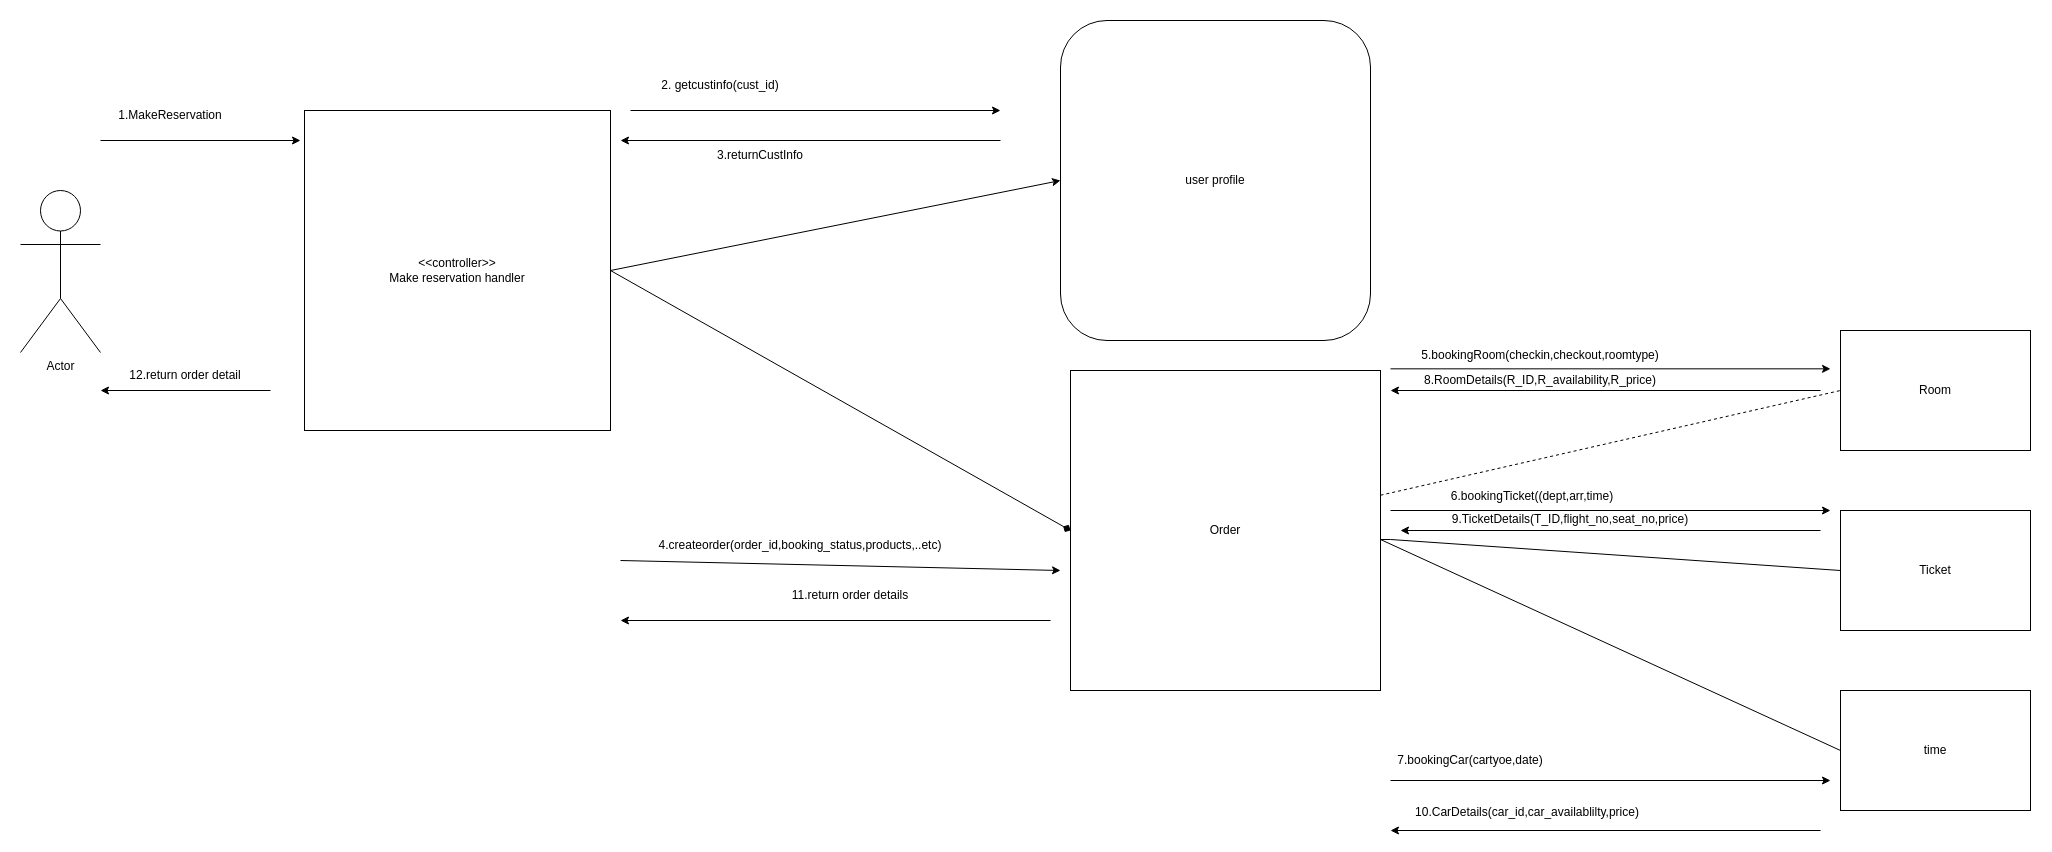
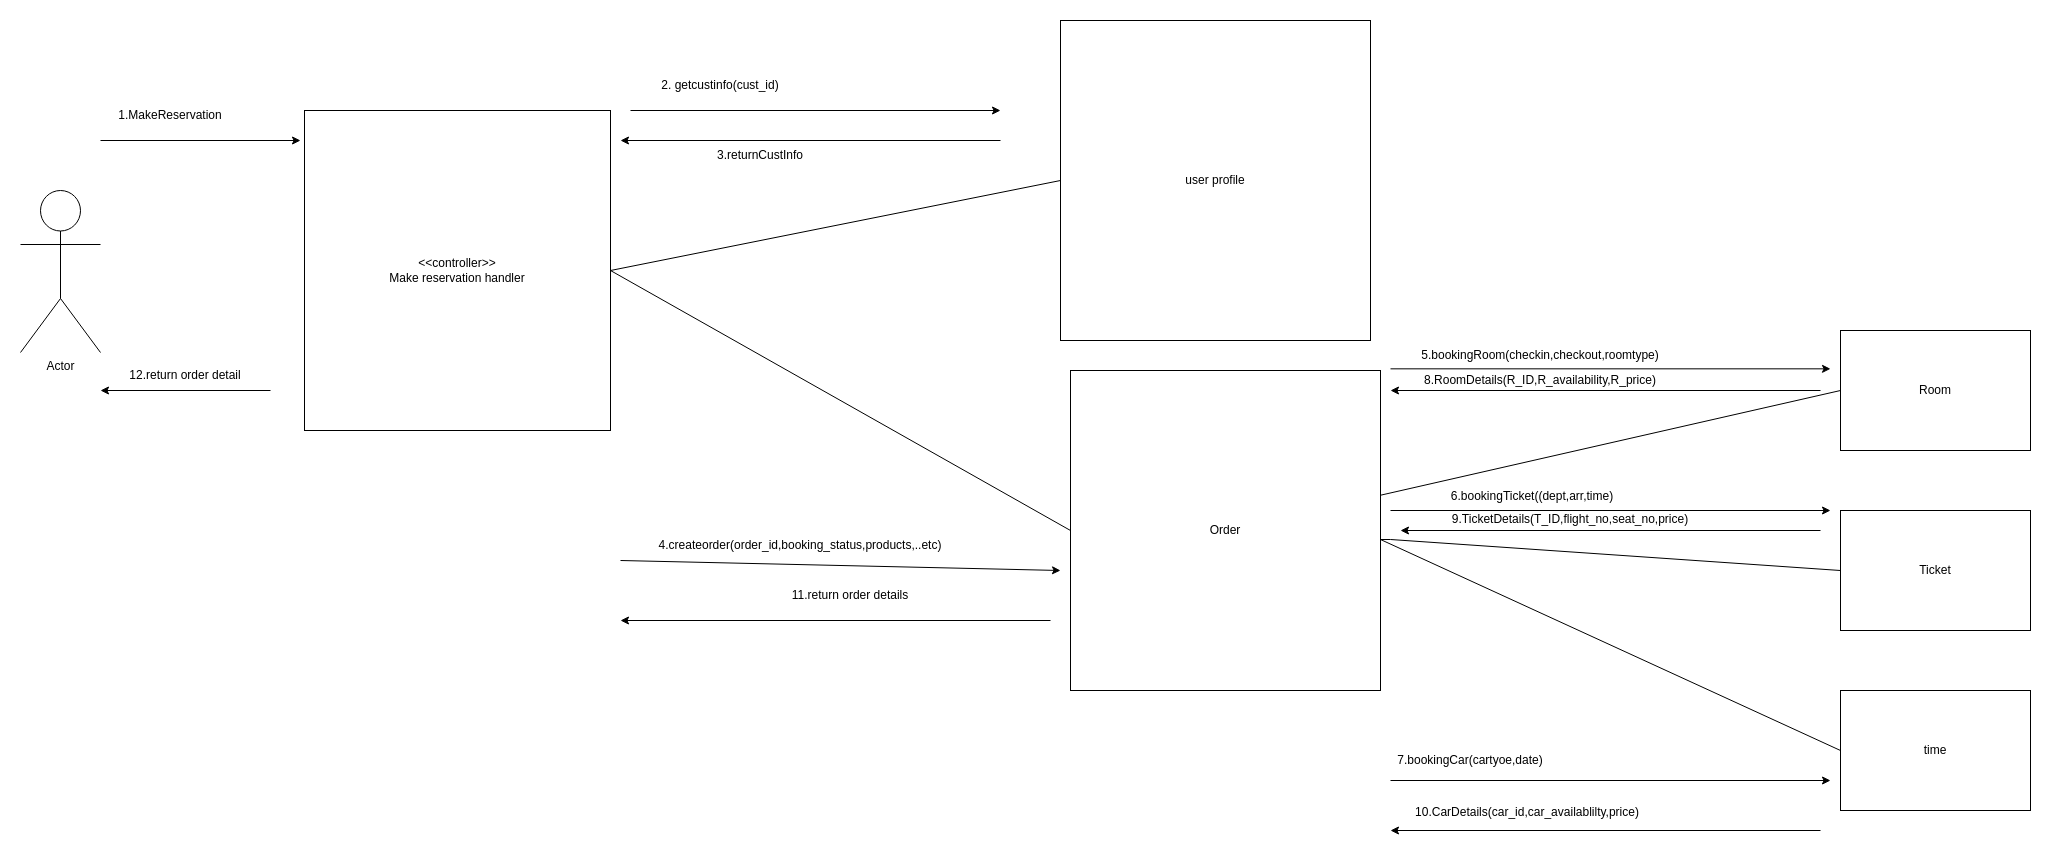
- <mxCell id="5" value="user profile" style="whiteSpace=wrap;html=1;rounded=1;" parent="1" vertex="1"><mxGeometry x="1060" y="20" width="310" height="320" as="geometry" /></mxCell>
+ <mxCell id="5" value="user profile" style="rounded=0;whiteSpace=wrap;html=1;" parent="1" vertex="1"><mxGeometry x="1060" y="20" width="310" height="320" as="geometry" /></mxCell>
- <mxCell id="9" value="" style="endArrow=classic;html=1;rounded=0;exitX=1;exitY=0.5;exitDx=0;exitDy=0;entryX=0;entryY=0.5;entryDx=0;entryDy=0;" parent="1" source="3" target="5" edge="1"><mxGeometry width="50" height="50" relative="1" as="geometry"><mxPoint x="770" y="330" as="sourcePoint" /><mxPoint x="820" y="280" as="targetPoint" /></mxGeometry></mxCell>
+ <mxCell id="9" value="" style="endArrow=none;html=1;rounded=0;exitX=1;exitY=0.5;exitDx=0;exitDy=0;entryX=0;entryY=0.5;entryDx=0;entryDy=0;" parent="1" source="3" target="5" edge="1"><mxGeometry width="50" height="50" relative="1" as="geometry"><mxPoint x="770" y="330" as="sourcePoint" /><mxPoint x="820" y="280" as="targetPoint" /></mxGeometry></mxCell>
- <mxCell id="10" value="" style="endArrow=none;html=1;rounded=0;entryX=0;entryY=0.5;entryDx=0;entryDy=0;dashed=1;" parent="1" target="7" edge="1" source="13"><mxGeometry width="50" height="50" relative="1" as="geometry"><mxPoint x="1380" y="539" as="sourcePoint" /><mxPoint x="1090" y="549" as="targetPoint" /></mxGeometry></mxCell>
+ <mxCell id="10" value="" style="endArrow=none;html=1;rounded=0;entryX=0;entryY=0.5;entryDx=0;entryDy=0;" parent="1" target="7" edge="1" source="13"><mxGeometry width="50" height="50" relative="1" as="geometry"><mxPoint x="1380" y="539" as="sourcePoint" /><mxPoint x="1090" y="549" as="targetPoint" /></mxGeometry></mxCell>
- <mxCell id="14" value="" style="endArrow=diamond;html=1;rounded=0;exitX=1;exitY=0.5;exitDx=0;exitDy=0;entryX=0;entryY=0.5;entryDx=0;entryDy=0;" parent="1" source="3" target="13" edge="1"><mxGeometry width="50" height="50" relative="1" as="geometry"><mxPoint x="640" y="520" as="sourcePoint" /><mxPoint x="690" y="470" as="targetPoint" /></mxGeometry></mxCell>
+ <mxCell id="14" value="" style="endArrow=none;html=1;rounded=0;exitX=1;exitY=0.5;exitDx=0;exitDy=0;entryX=0;entryY=0.5;entryDx=0;entryDy=0;" parent="1" source="3" target="13" edge="1"><mxGeometry width="50" height="50" relative="1" as="geometry"><mxPoint x="640" y="520" as="sourcePoint" /><mxPoint x="690" y="470" as="targetPoint" /></mxGeometry></mxCell>
